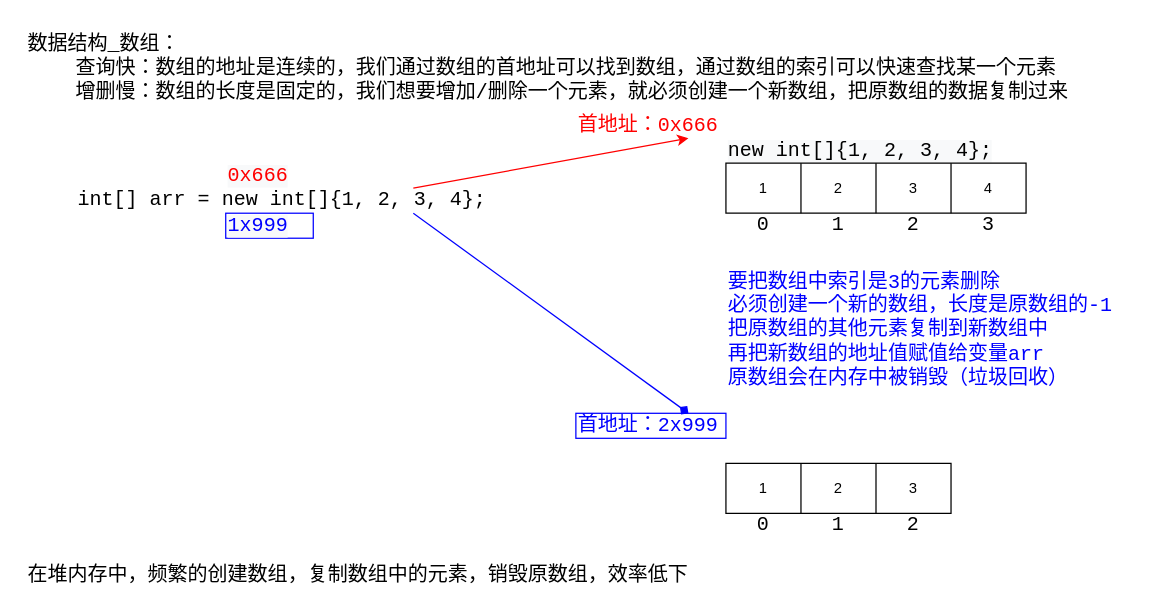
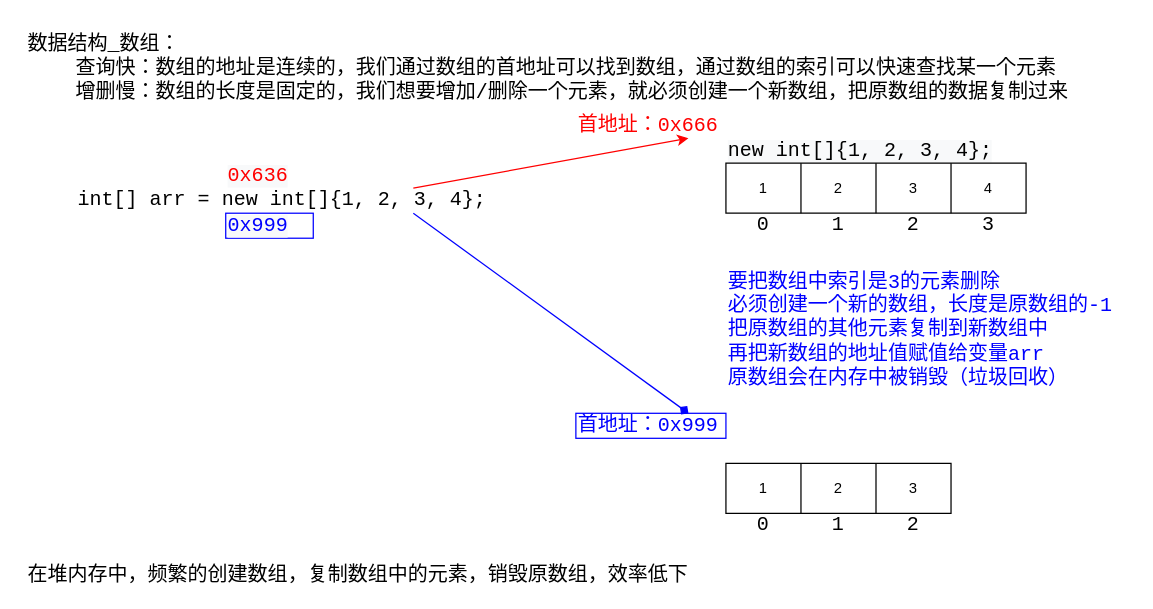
- <mxCell id="27" value="&lt;span style=&quot;color: rgb(255, 0, 0); font-family: &amp;quot;courier new&amp;quot;; font-size: 16px; font-style: normal; font-weight: 400; letter-spacing: normal; text-align: left; text-indent: 0px; text-transform: none; word-spacing: 0px; background-color: rgb(248, 249, 250); display: inline; float: none;&quot;&gt;0x666&lt;/span&gt;" style="text;whiteSpace=wrap;html=1;fontSize=16;fontColor=#FF0000;verticalAlign=middle;" vertex="1" parent="1"><mxGeometry x="180" y="130" width="70" height="20" as="geometry" /></mxCell>
+ <mxCell id="27" value="&lt;span style=&quot;color: rgb(255, 0, 0); font-family: &amp;quot;courier new&amp;quot;; font-size: 16px; font-style: normal; font-weight: 400; letter-spacing: normal; text-align: left; text-indent: 0px; text-transform: none; word-spacing: 0px; background-color: rgb(248, 249, 250); display: inline; float: none;&quot;&gt;0x636&lt;/span&gt;" style="text;whiteSpace=wrap;html=1;fontSize=16;fontColor=#FF0000;verticalAlign=middle;" vertex="1" parent="1"><mxGeometry x="180" y="130" width="70" height="20" as="geometry" /></mxCell>
- <mxCell id="28" value="&lt;span style=&quot;font-family: &amp;quot;courier new&amp;quot;; font-size: 16px; font-style: normal; font-weight: 400; letter-spacing: normal; text-align: left; text-indent: 0px; text-transform: none; word-spacing: 0px; background-color: rgb(248, 249, 250); display: inline; float: none;&quot;&gt;1x999&lt;/span&gt;" style="text;whiteSpace=wrap;html=1;fontSize=16;verticalAlign=middle;fontColor=#0000FF;strokeColor=#0000FF;" vertex="1" parent="1"><mxGeometry x="180" y="170" width="70" height="20" as="geometry" /></mxCell>
+ <mxCell id="28" value="&lt;span style=&quot;font-family: &amp;quot;courier new&amp;quot;; font-size: 16px; font-style: normal; font-weight: 400; letter-spacing: normal; text-align: left; text-indent: 0px; text-transform: none; word-spacing: 0px; background-color: rgb(248, 249, 250); display: inline; float: none;&quot;&gt;0x999&lt;/span&gt;" style="text;whiteSpace=wrap;html=1;fontSize=16;verticalAlign=middle;fontColor=#0000FF;strokeColor=#0000FF;" vertex="1" parent="1"><mxGeometry x="180" y="170" width="70" height="20" as="geometry" /></mxCell>
- <mxCell id="21" value="&lt;font face=&quot;courier new&quot;&gt;首地址：2x999&lt;br&gt;&lt;/font&gt;" style="text;whiteSpace=wrap;html=1;fontSize=16;verticalAlign=middle;fontColor=#0000FF;strokeColor=#0000FF;" vertex="1" parent="1"><mxGeometry x="460" y="330" width="120" height="20" as="geometry" /></mxCell>
+ <mxCell id="21" value="&lt;font face=&quot;courier new&quot;&gt;首地址：0x999&lt;br&gt;&lt;/font&gt;" style="text;whiteSpace=wrap;html=1;fontSize=16;verticalAlign=middle;fontColor=#0000FF;strokeColor=#0000FF;" vertex="1" parent="1"><mxGeometry x="460" y="330" width="120" height="20" as="geometry" /></mxCell>
